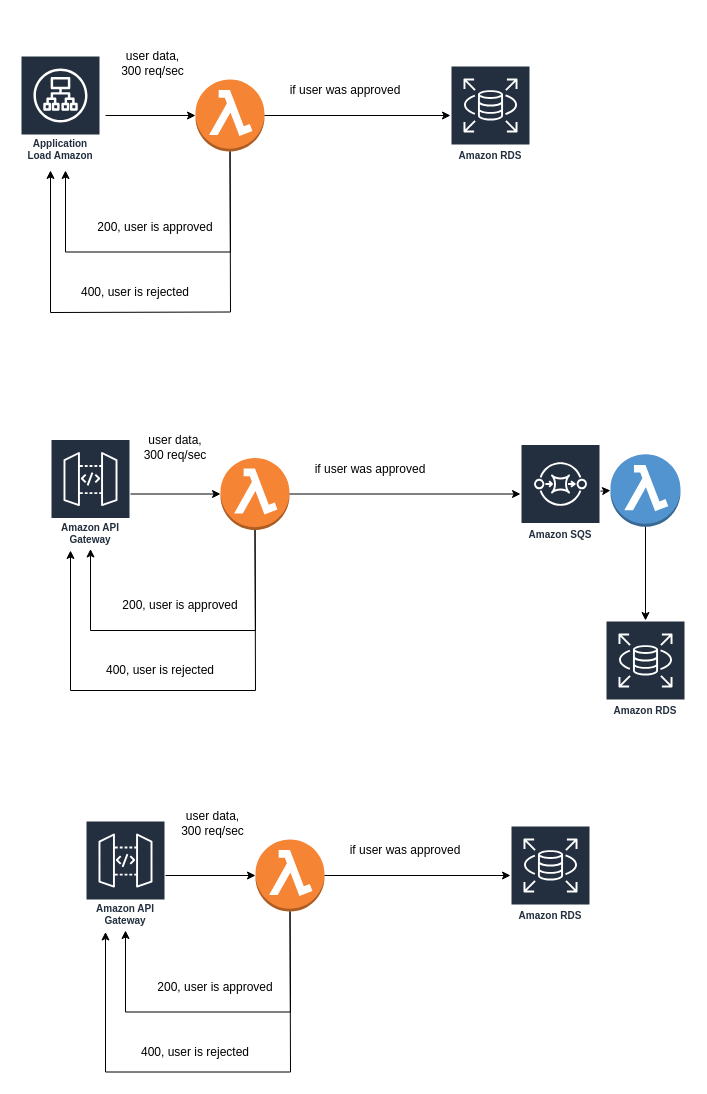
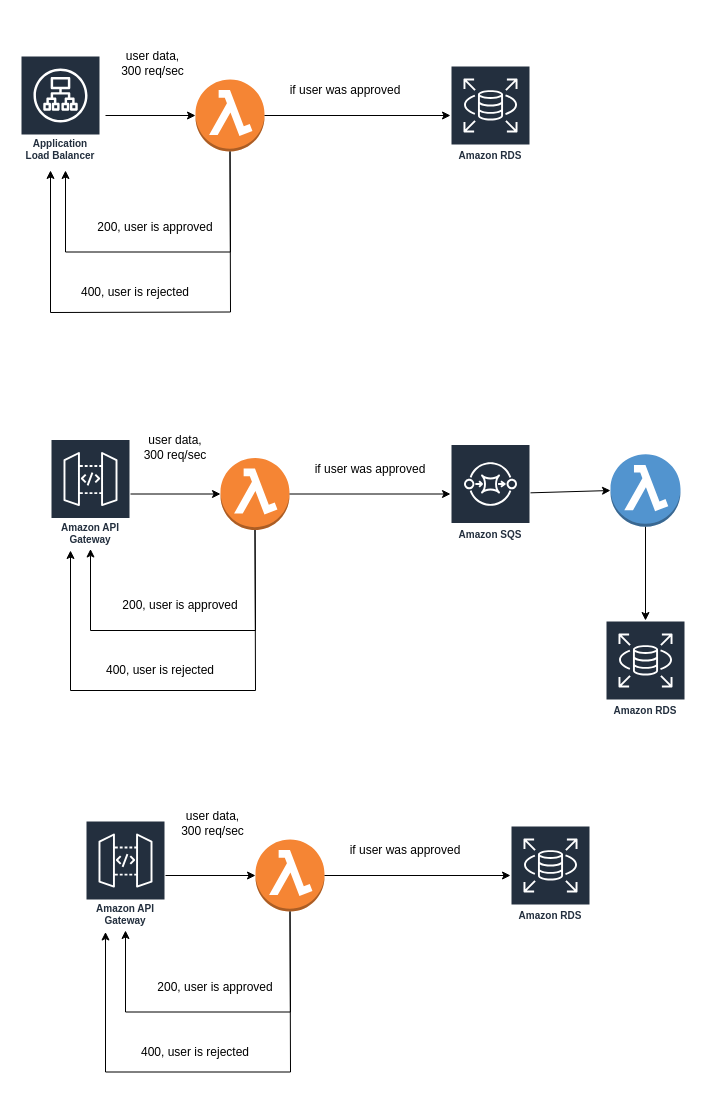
- <mxCell id="38" value="Application Load Amazon" style="sketch=0;outlineConnect=0;fontColor=#232F3E;gradientColor=none;strokeColor=#ffffff;fillColor=#232F3E;dashed=0;verticalLabelPosition=middle;verticalAlign=bottom;align=center;html=1;whiteSpace=wrap;fontSize=10;fontStyle=1;spacing=3;shape=mxgraph.aws4.productIcon;prIcon=mxgraph.aws4.application_load_balancer;" vertex="1" parent="1"><mxGeometry x="20" y="55" width="80" height="110" as="geometry" /></mxCell>
+ <mxCell id="38" value="Application Load Balancer" style="sketch=0;outlineConnect=0;fontColor=#232F3E;gradientColor=none;strokeColor=#ffffff;fillColor=#232F3E;dashed=0;verticalLabelPosition=middle;verticalAlign=bottom;align=center;html=1;whiteSpace=wrap;fontSize=10;fontStyle=1;spacing=3;shape=mxgraph.aws4.productIcon;prIcon=mxgraph.aws4.application_load_balancer;" vertex="1" parent="1"><mxGeometry x="20" y="55" width="80" height="110" as="geometry" /></mxCell>
- <mxCell id="4" value="Amazon SQS" style="sketch=0;outlineConnect=0;fontColor=#232F3E;gradientColor=none;strokeColor=#ffffff;fillColor=#232F3E;dashed=0;verticalLabelPosition=middle;verticalAlign=bottom;align=center;html=1;whiteSpace=wrap;fontSize=10;fontStyle=1;spacing=3;shape=mxgraph.aws4.productIcon;prIcon=mxgraph.aws4.sqs;" parent="1" vertex="1"><mxGeometry x="520" y="443.5" width="80" height="100" as="geometry" /></mxCell>
+ <mxCell id="4" value="Amazon SQS" style="sketch=0;outlineConnect=0;fontColor=#232F3E;gradientColor=none;strokeColor=#ffffff;fillColor=#232F3E;dashed=0;verticalLabelPosition=middle;verticalAlign=bottom;align=center;html=1;whiteSpace=wrap;fontSize=10;fontStyle=1;spacing=3;shape=mxgraph.aws4.productIcon;prIcon=mxgraph.aws4.sqs;" parent="1" vertex="1"><mxGeometry x="450" y="443.5" width="80" height="100" as="geometry" /></mxCell>
